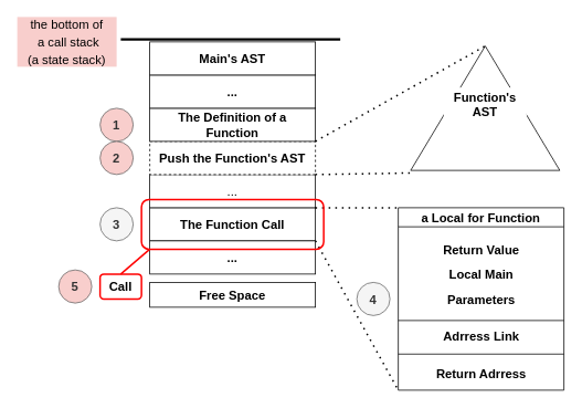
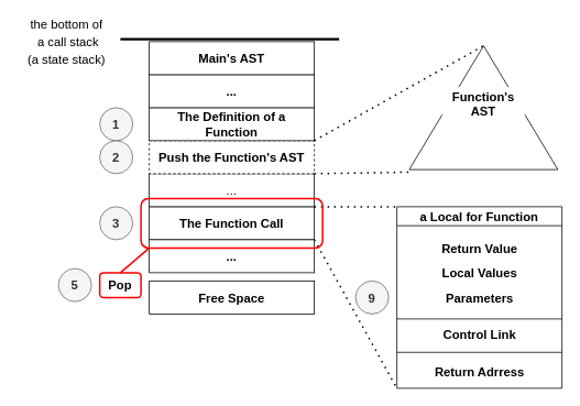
- <mxCell id="2" value="&lt;font style=&quot;font-size: 15px&quot;&gt;the bottom of &lt;br&gt;&amp;nbsp;a call stack&lt;br&gt;(a state stack)&lt;br&gt;&lt;/font&gt;" style="rounded=0;whiteSpace=wrap;html=1;dashed=1;dashPattern=1 1;fontSize=18;strokeColor=none;fillColor=#f8cecc;" vertex="1" parent="1"><mxGeometry x="20" y="20" width="120" height="60" as="geometry" /></mxCell>
+ <mxCell id="2" value="&lt;font style=&quot;font-size: 15px&quot;&gt;the bottom of &lt;br&gt;&amp;nbsp;a call stack&lt;br&gt;(a state stack)&lt;br&gt;&lt;/font&gt;" style="rounded=0;whiteSpace=wrap;html=1;dashed=1;dashPattern=1 1;fontSize=18;strokeColor=none;" vertex="1" parent="1"><mxGeometry x="20" y="20" width="120" height="60" as="geometry" /></mxCell>
- <mxCell id="13" value="&lt;b&gt;1&lt;/b&gt;" style="ellipse;whiteSpace=wrap;html=1;aspect=fixed;fontSize=15;fillColor=#f8cecc;fontColor=#333333;strokeColor=#666666;" vertex="1" parent="1"><mxGeometry x="120" y="130" width="40" height="40" as="geometry" /></mxCell>
+ <mxCell id="13" value="&lt;b&gt;1&lt;/b&gt;" style="ellipse;whiteSpace=wrap;html=1;aspect=fixed;fontSize=15;fillColor=#f5f5f5;fontColor=#333333;strokeColor=#666666;" vertex="1" parent="1"><mxGeometry x="120" y="130" width="40" height="40" as="geometry" /></mxCell>
- <mxCell id="28" value="&lt;b&gt;2&lt;/b&gt;" style="ellipse;whiteSpace=wrap;html=1;aspect=fixed;fontSize=15;fillColor=#f8cecc;fontColor=#333333;strokeColor=#666666;" vertex="1" parent="1"><mxGeometry x="120" y="170" width="40" height="40" as="geometry" /></mxCell>
+ <mxCell id="28" value="&lt;b&gt;2&lt;/b&gt;" style="ellipse;whiteSpace=wrap;html=1;aspect=fixed;fontSize=15;fillColor=#f5f5f5;fontColor=#333333;strokeColor=#666666;" vertex="1" parent="1"><mxGeometry x="120" y="170" width="40" height="40" as="geometry" /></mxCell>
- <mxCell id="5" value="&lt;span style=&quot;font-size: 15px&quot;&gt;&lt;b&gt;Local Main&lt;/b&gt;&lt;/span&gt;" style="text;html=1;align=center;verticalAlign=middle;resizable=0;points=[];autosize=1;strokeColor=none;fillColor=none;" vertex="1" parent="3"><mxGeometry x="45" y="70" width="110" height="20" as="geometry" /></mxCell>
+ <mxCell id="5" value="&lt;span style=&quot;font-size: 15px&quot;&gt;&lt;b&gt;Local Values&lt;/b&gt;&lt;/span&gt;" style="text;html=1;align=center;verticalAlign=middle;resizable=0;points=[];autosize=1;strokeColor=none;fillColor=none;" vertex="1" parent="3"><mxGeometry x="45" y="70" width="110" height="20" as="geometry" /></mxCell>
- <mxCell id="30" value="&lt;b&gt;5&lt;/b&gt;" style="ellipse;whiteSpace=wrap;html=1;aspect=fixed;fontSize=15;fillColor=#f8cecc;fontColor=#333333;strokeColor=#666666;" vertex="1" parent="1"><mxGeometry x="70" y="325" width="40" height="40" as="geometry" /></mxCell>
+ <mxCell id="30" value="&lt;b&gt;5&lt;/b&gt;" style="ellipse;whiteSpace=wrap;html=1;aspect=fixed;fontSize=15;fillColor=#f5f5f5;fontColor=#333333;strokeColor=#666666;" vertex="1" parent="1"><mxGeometry x="70" y="325" width="40" height="40" as="geometry" /></mxCell>
- <mxCell id="33" value="&lt;b&gt;Call&lt;/b&gt;" style="rounded=1;whiteSpace=wrap;html=1;fontSize=15;strokeColor=#FF0000;strokeWidth=2;fillColor=none;" vertex="1" parent="1"><mxGeometry x="120" y="330" width="50" height="30" as="geometry" /></mxCell>
+ <mxCell id="33" value="&lt;b&gt;Pop&lt;/b&gt;" style="rounded=1;whiteSpace=wrap;html=1;fontSize=15;strokeColor=#FF0000;strokeWidth=2;fillColor=none;" vertex="1" parent="1"><mxGeometry x="120" y="330" width="50" height="30" as="geometry" /></mxCell>
- <mxCell id="19" value="&lt;b&gt;Free Space&lt;/b&gt;" style="rounded=0;whiteSpace=wrap;html=1;fontSize=15;fillColor=default;" vertex="1" parent="1"><mxGeometry x="180" y="340" width="200" height="30" as="geometry" /></mxCell>
+ <mxCell id="19" value="&lt;b&gt;Free Space&lt;/b&gt;" style="rounded=0;whiteSpace=wrap;html=1;fontSize=15;fillColor=default;" vertex="1" parent="1"><mxGeometry x="180" y="340" width="200" height="40" as="geometry" /></mxCell>
- <mxCell id="29" value="&lt;b&gt;4&lt;/b&gt;" style="ellipse;whiteSpace=wrap;html=1;aspect=fixed;fontSize=15;fillColor=#f5f5f5;fontColor=#333333;strokeColor=#666666;" vertex="1" parent="1"><mxGeometry x="430" y="340" width="40" height="40" as="geometry" /></mxCell>
+ <mxCell id="29" value="&lt;b&gt;9&lt;/b&gt;" style="ellipse;whiteSpace=wrap;html=1;aspect=fixed;fontSize=15;fillColor=#f5f5f5;fontColor=#333333;strokeColor=#666666;" vertex="1" parent="1"><mxGeometry x="430" y="340" width="40" height="40" as="geometry" /></mxCell>
- <mxCell id="8" value="&lt;span style=&quot;font-size: 15px&quot;&gt;&lt;b&gt;Adrress Link&lt;/b&gt;&lt;/span&gt;" style="text;html=1;align=center;verticalAlign=middle;resizable=0;points=[];autosize=1;strokeColor=none;fillColor=none;" vertex="1" parent="3"><mxGeometry x="50" y="145" width="100" height="20" as="geometry" /></mxCell>
+ <mxCell id="8" value="&lt;span style=&quot;font-size: 15px&quot;&gt;&lt;b&gt;Control Link&lt;/b&gt;&lt;/span&gt;" style="text;html=1;align=center;verticalAlign=middle;resizable=0;points=[];autosize=1;strokeColor=none;fillColor=none;" vertex="1" parent="3"><mxGeometry x="50" y="145" width="100" height="20" as="geometry" /></mxCell>
